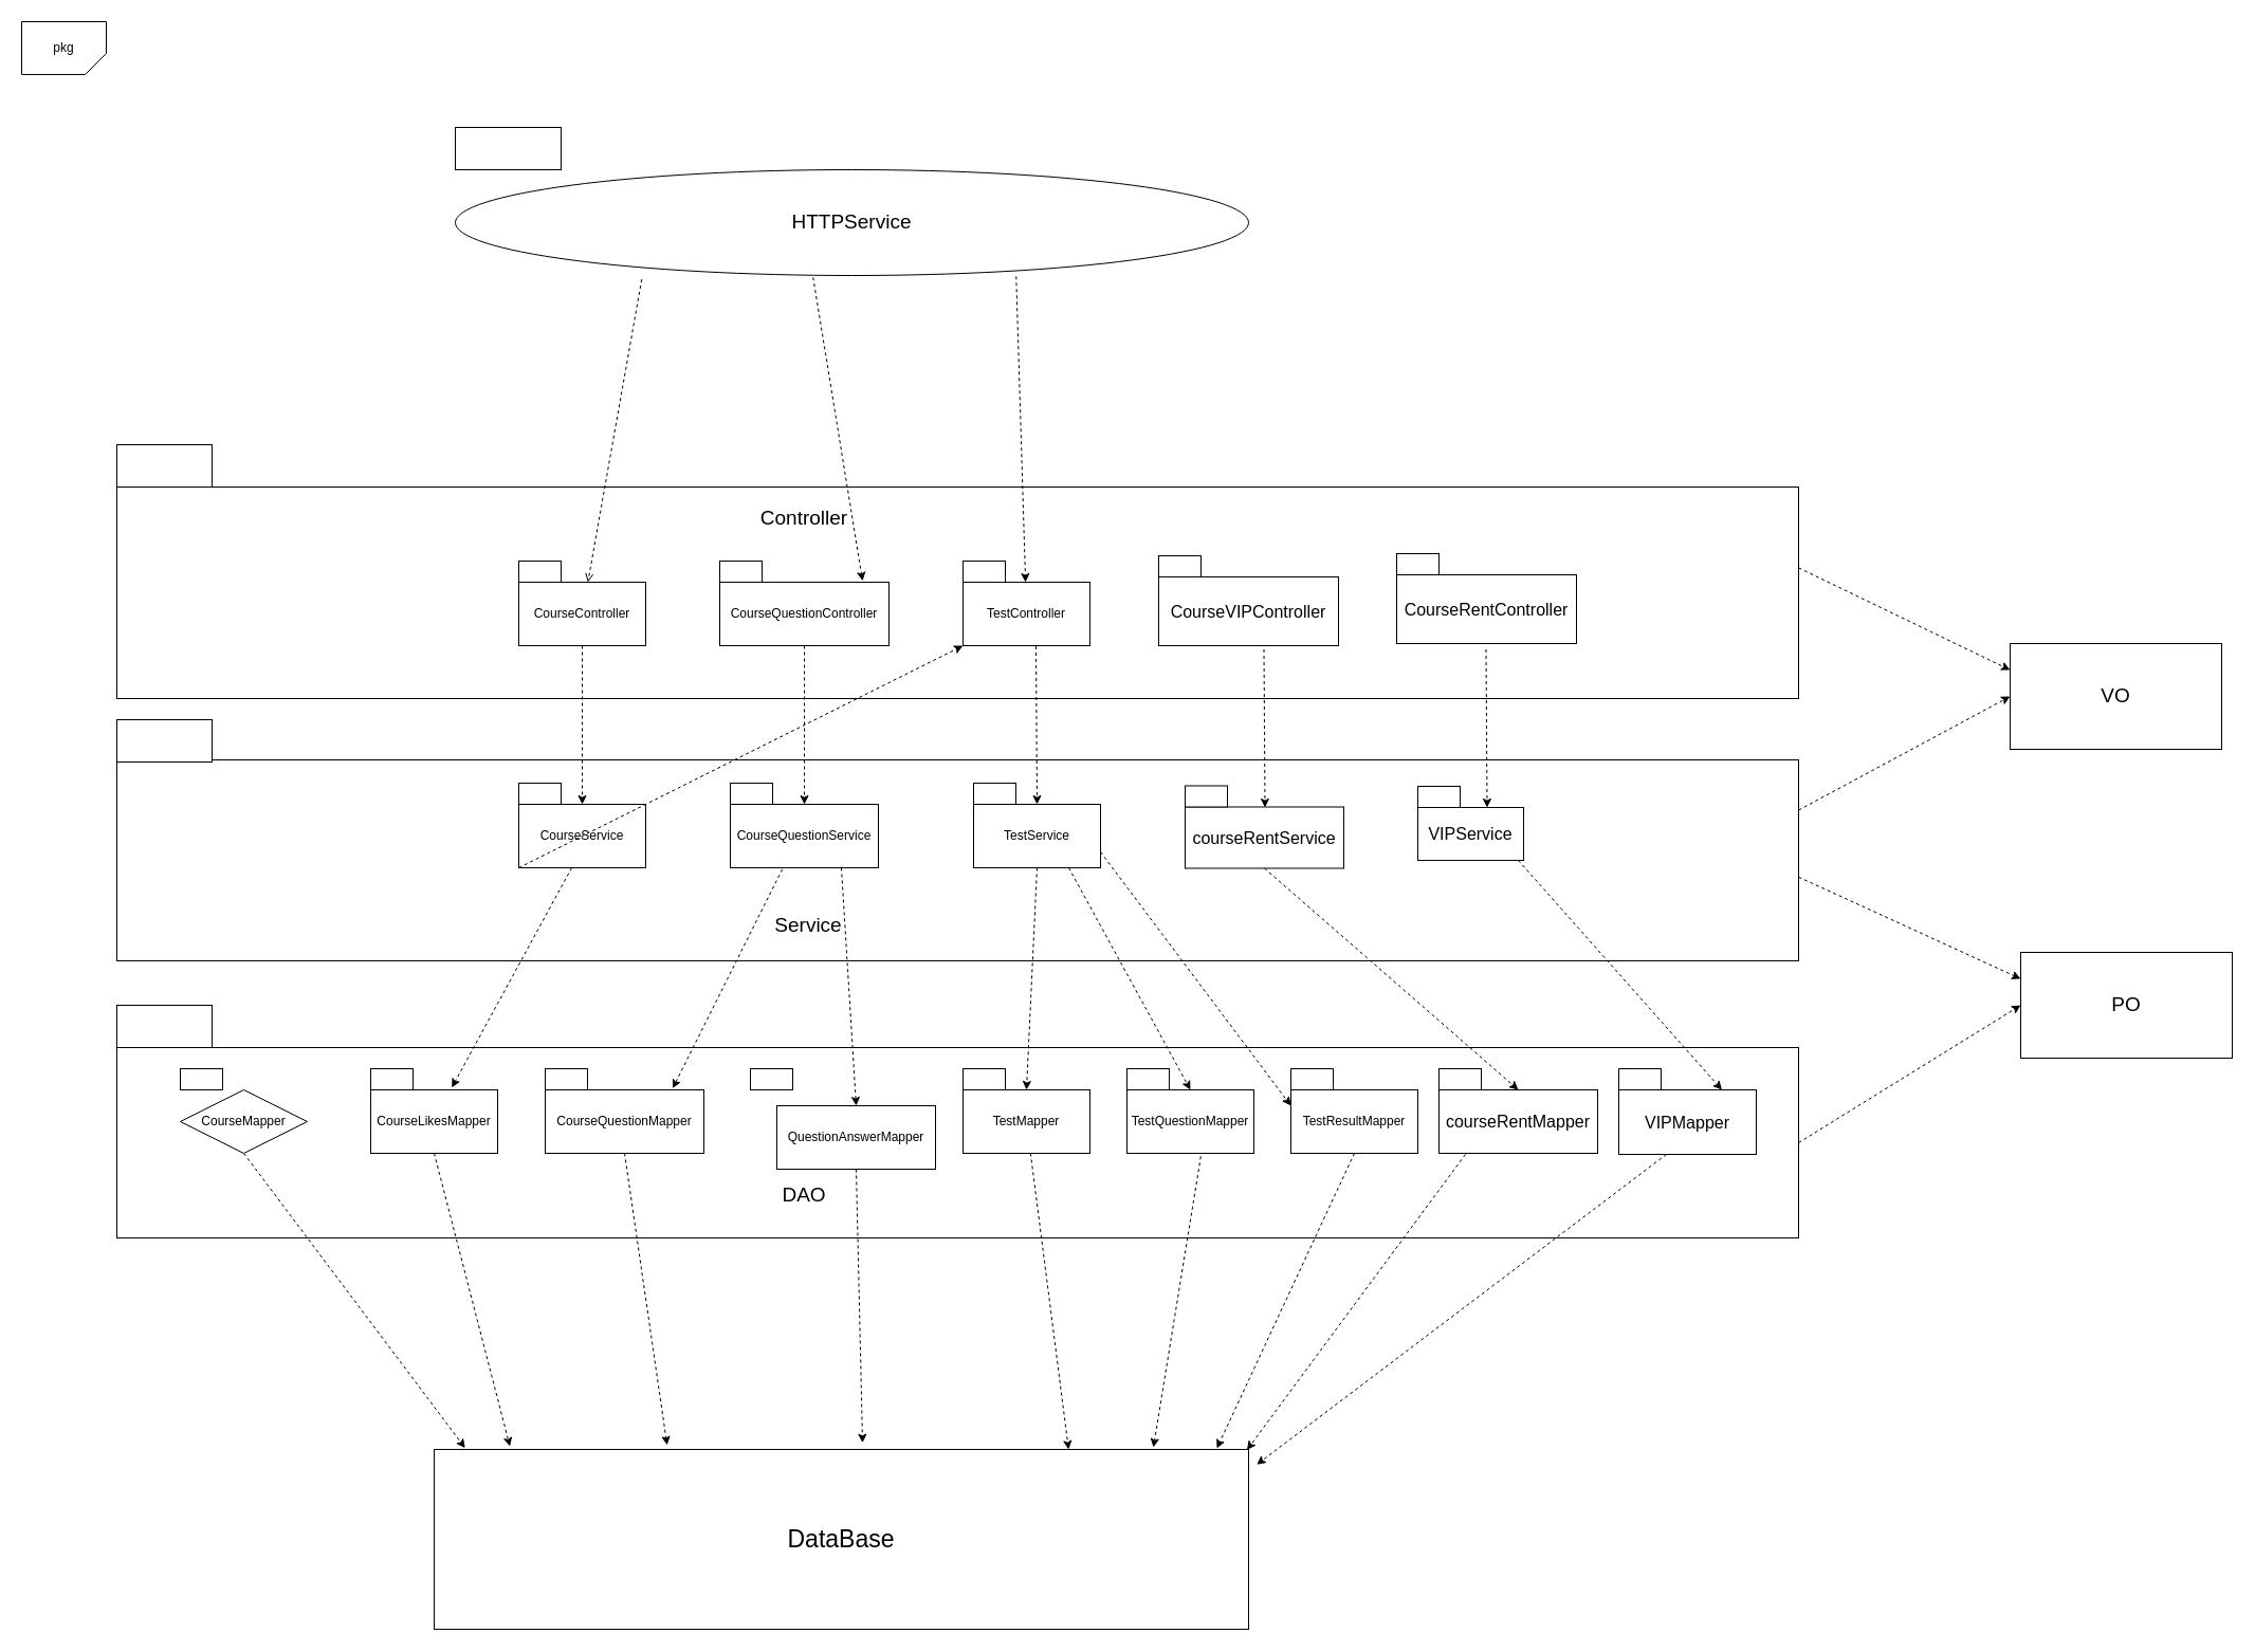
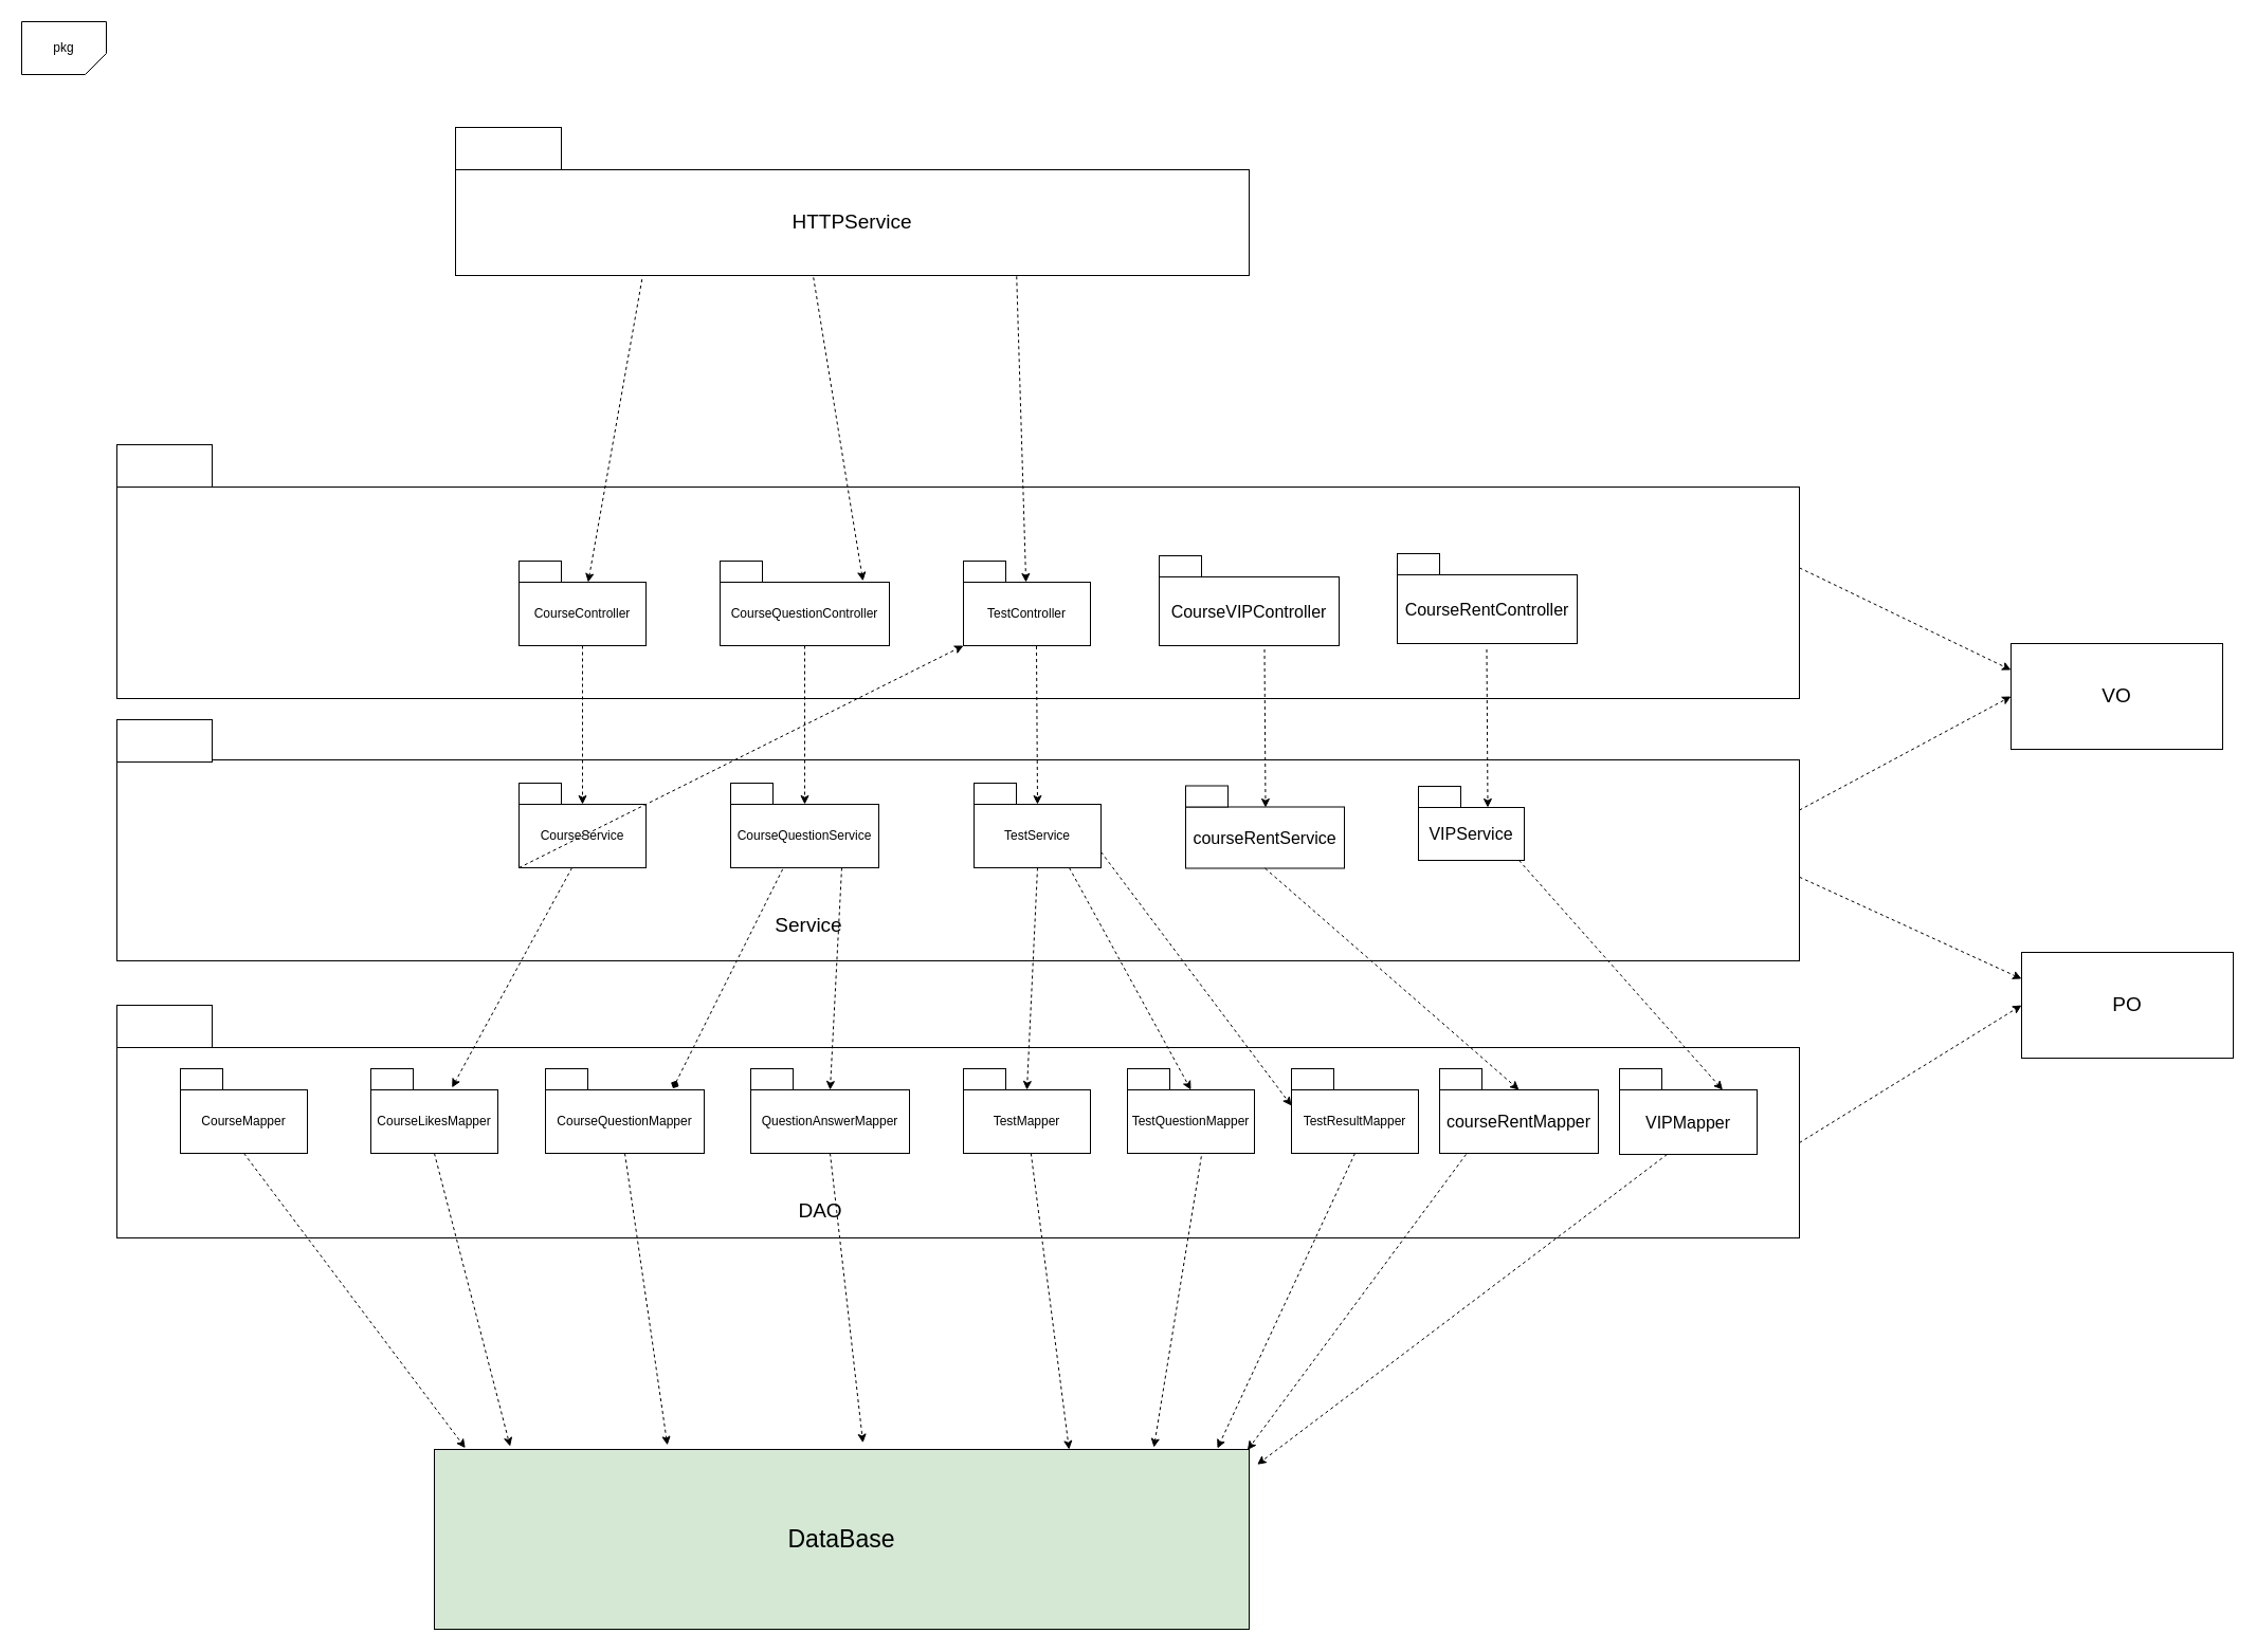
- <mxCell id="48" value="&lt;font style=&quot;font-size: 19px&quot;&gt;HTTPService&lt;/font&gt;" style="ellipse;whiteSpace=wrap;html=1;" parent="1" vertex="1"><mxGeometry x="430" y="160" width="750" height="100" as="geometry" /></mxCell>
+ <mxCell id="48" value="&lt;font style=&quot;font-size: 19px&quot;&gt;HTTPService&lt;/font&gt;" style="rounded=0;whiteSpace=wrap;html=1;" parent="1" vertex="1"><mxGeometry x="430" y="160" width="750" height="100" as="geometry" /></mxCell>
- <mxCell id="43" value="&lt;font style=&quot;font-size: 19px&quot;&gt;Controller&lt;/font&gt;" style="text;html=1;strokeColor=none;fillColor=none;align=center;verticalAlign=middle;whiteSpace=wrap;rounded=0;" parent="1" vertex="1"><mxGeometry x="740" y="480" width="40" height="20" as="geometry" /></mxCell>
- <mxCell id="50" value="" style="endArrow=open;html=1;exitX=0.235;exitY=1.036;exitDx=0;exitDy=0;exitPerimeter=0;dashed=1;" parent="1" source="48" target="6" edge="1"><mxGeometry width="50" height="50" relative="1" as="geometry"><mxPoint x="600" y="340" as="sourcePoint" /><mxPoint x="650" y="290" as="targetPoint" /></mxGeometry></mxCell>
+ <mxCell id="50" value="" style="endArrow=classic;html=1;exitX=0.235;exitY=1.036;exitDx=0;exitDy=0;exitPerimeter=0;dashed=1;" parent="1" source="48" target="6" edge="1"><mxGeometry width="50" height="50" relative="1" as="geometry"><mxPoint x="600" y="340" as="sourcePoint" /><mxPoint x="650" y="290" as="targetPoint" /></mxGeometry></mxCell>
- <mxCell id="37" value="" style="endArrow=classic;html=1;dashed=1;exitX=0.351;exitY=1.023;exitDx=0;exitDy=0;exitPerimeter=0;entryX=0.803;entryY=-0.023;entryDx=0;entryDy=0;entryPerimeter=0;" parent="1" source="14" target="20" edge="1"><mxGeometry width="50" height="50" relative="1" as="geometry"><mxPoint x="840" y="880" as="sourcePoint" /><mxPoint x="890" y="830" as="targetPoint" /></mxGeometry></mxCell>
+ <mxCell id="37" value="" style="endArrow=diamond;html=1;dashed=1;exitX=0.351;exitY=1.023;exitDx=0;exitDy=0;exitPerimeter=0;entryX=0.803;entryY=-0.023;entryDx=0;entryDy=0;entryPerimeter=0;" parent="1" source="14" target="20" edge="1"><mxGeometry width="50" height="50" relative="1" as="geometry"><mxPoint x="840" y="880" as="sourcePoint" /><mxPoint x="890" y="830" as="targetPoint" /></mxGeometry></mxCell>
- <mxCell id="18" value="CourseMapper" style="rhombus;whiteSpace=wrap;html=1;" parent="1" vertex="1"><mxGeometry x="170" y="1030" width="120" height="60" as="geometry" /></mxCell>
+ <mxCell id="18" value="CourseMapper" style="rounded=0;whiteSpace=wrap;html=1;" parent="1" vertex="1"><mxGeometry x="170" y="1030" width="120" height="60" as="geometry" /></mxCell>
- <mxCell id="21" value="QuestionAnswerMapper" style="rounded=0;whiteSpace=wrap;html=1;" parent="1" vertex="1"><mxGeometry x="734" y="1045" width="150" height="60" as="geometry" /></mxCell>
+ <mxCell id="21" value="QuestionAnswerMapper" style="rounded=0;whiteSpace=wrap;html=1;" parent="1" vertex="1"><mxGeometry x="709" y="1030" width="150" height="60" as="geometry" /></mxCell>
- <mxCell id="47" value="&lt;font style=&quot;font-size: 19px&quot;&gt;DAO&lt;/font&gt;" style="text;html=1;strokeColor=none;fillColor=none;align=center;verticalAlign=middle;whiteSpace=wrap;rounded=0;" parent="1" vertex="1"><mxGeometry x="740" y="1120" width="40" height="20" as="geometry" /></mxCell>
+ <mxCell id="47" value="&lt;font style=&quot;font-size: 19px&quot;&gt;DAO&lt;/font&gt;" style="text;html=1;strokeColor=none;fillColor=none;align=center;verticalAlign=middle;whiteSpace=wrap;rounded=0;" parent="1" vertex="1"><mxGeometry x="755" y="1135" width="40" height="20" as="geometry" /></mxCell>
- <mxCell id="59" value="&lt;font style=&quot;font-size: 23px&quot;&gt;DataBase&lt;/font&gt;" style="rounded=0;whiteSpace=wrap;html=1;" parent="1" vertex="1"><mxGeometry x="410" y="1370" width="770" height="170" as="geometry" /></mxCell>
+ <mxCell id="59" value="&lt;font style=&quot;font-size: 23px&quot;&gt;DataBase&lt;/font&gt;" style="rounded=0;whiteSpace=wrap;html=1;fillColor=#d5e8d4;" parent="1" vertex="1"><mxGeometry x="410" y="1370" width="770" height="170" as="geometry" /></mxCell>
